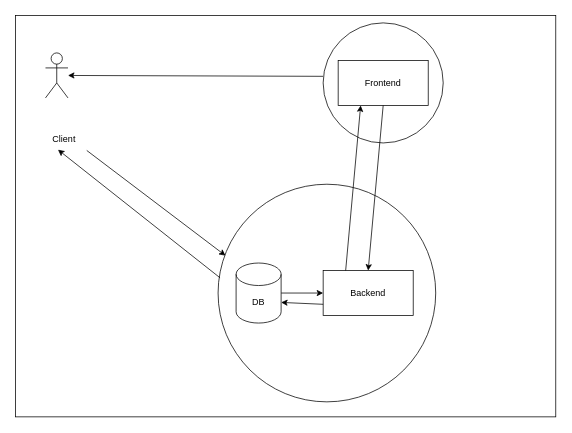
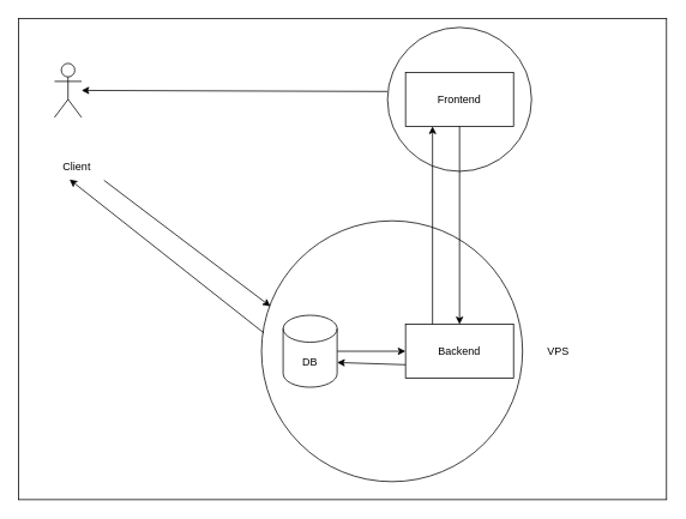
- <mxCell id="7" value="Backend" style="rounded=0;whiteSpace=wrap;html=1;fontColor=#000000;strokeColor=#000000;fillColor=#FFFFFF;" parent="1" vertex="1"><mxGeometry x="430" y="360" width="120" height="60" as="geometry" /></mxCell>
+ <mxCell id="7" value="Backend" style="rounded=0;whiteSpace=wrap;html=1;fontColor=#000000;strokeColor=#000000;fillColor=#FFFFFF;" parent="1" vertex="1"><mxGeometry x="450" y="360" width="120" height="60" as="geometry" /></mxCell>
+ <mxCell id="11" value="VPS" style="text;html=1;strokeColor=none;fillColor=none;align=center;verticalAlign=middle;whiteSpace=wrap;rounded=0;fontColor=#000000;" parent="1" vertex="1"><mxGeometry x="590" y="375" width="60" height="30" as="geometry" /></mxCell>
